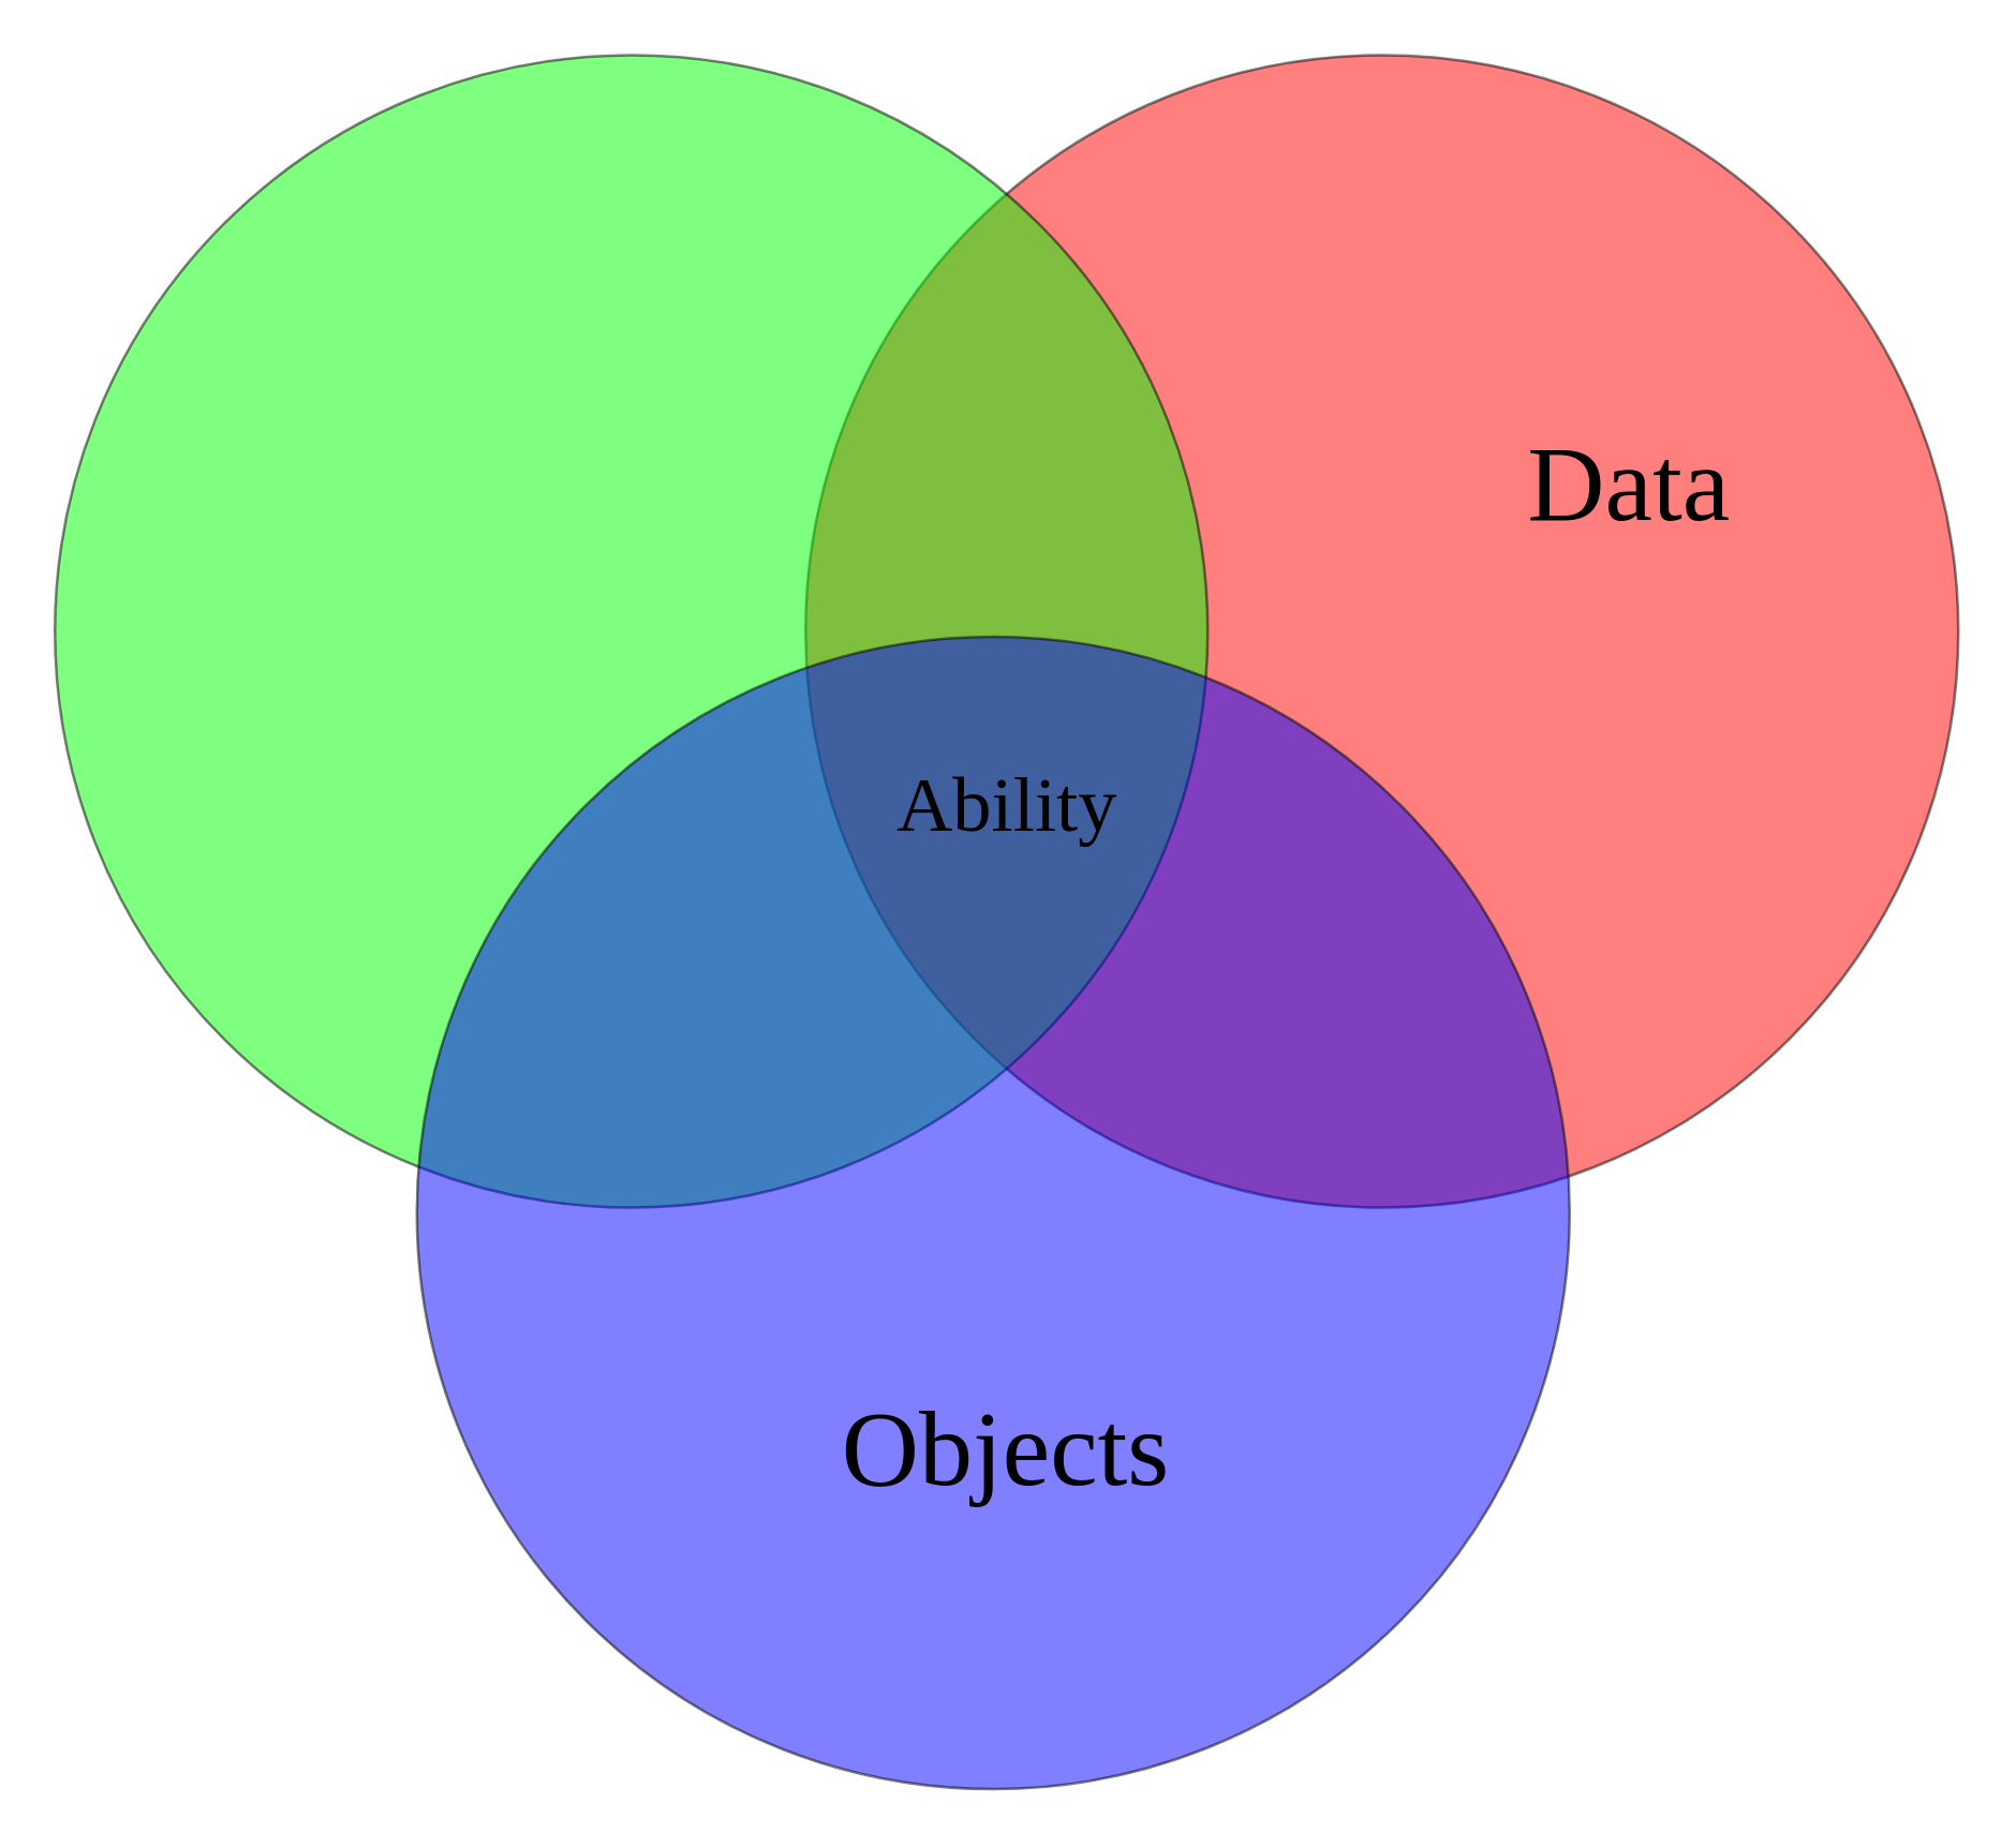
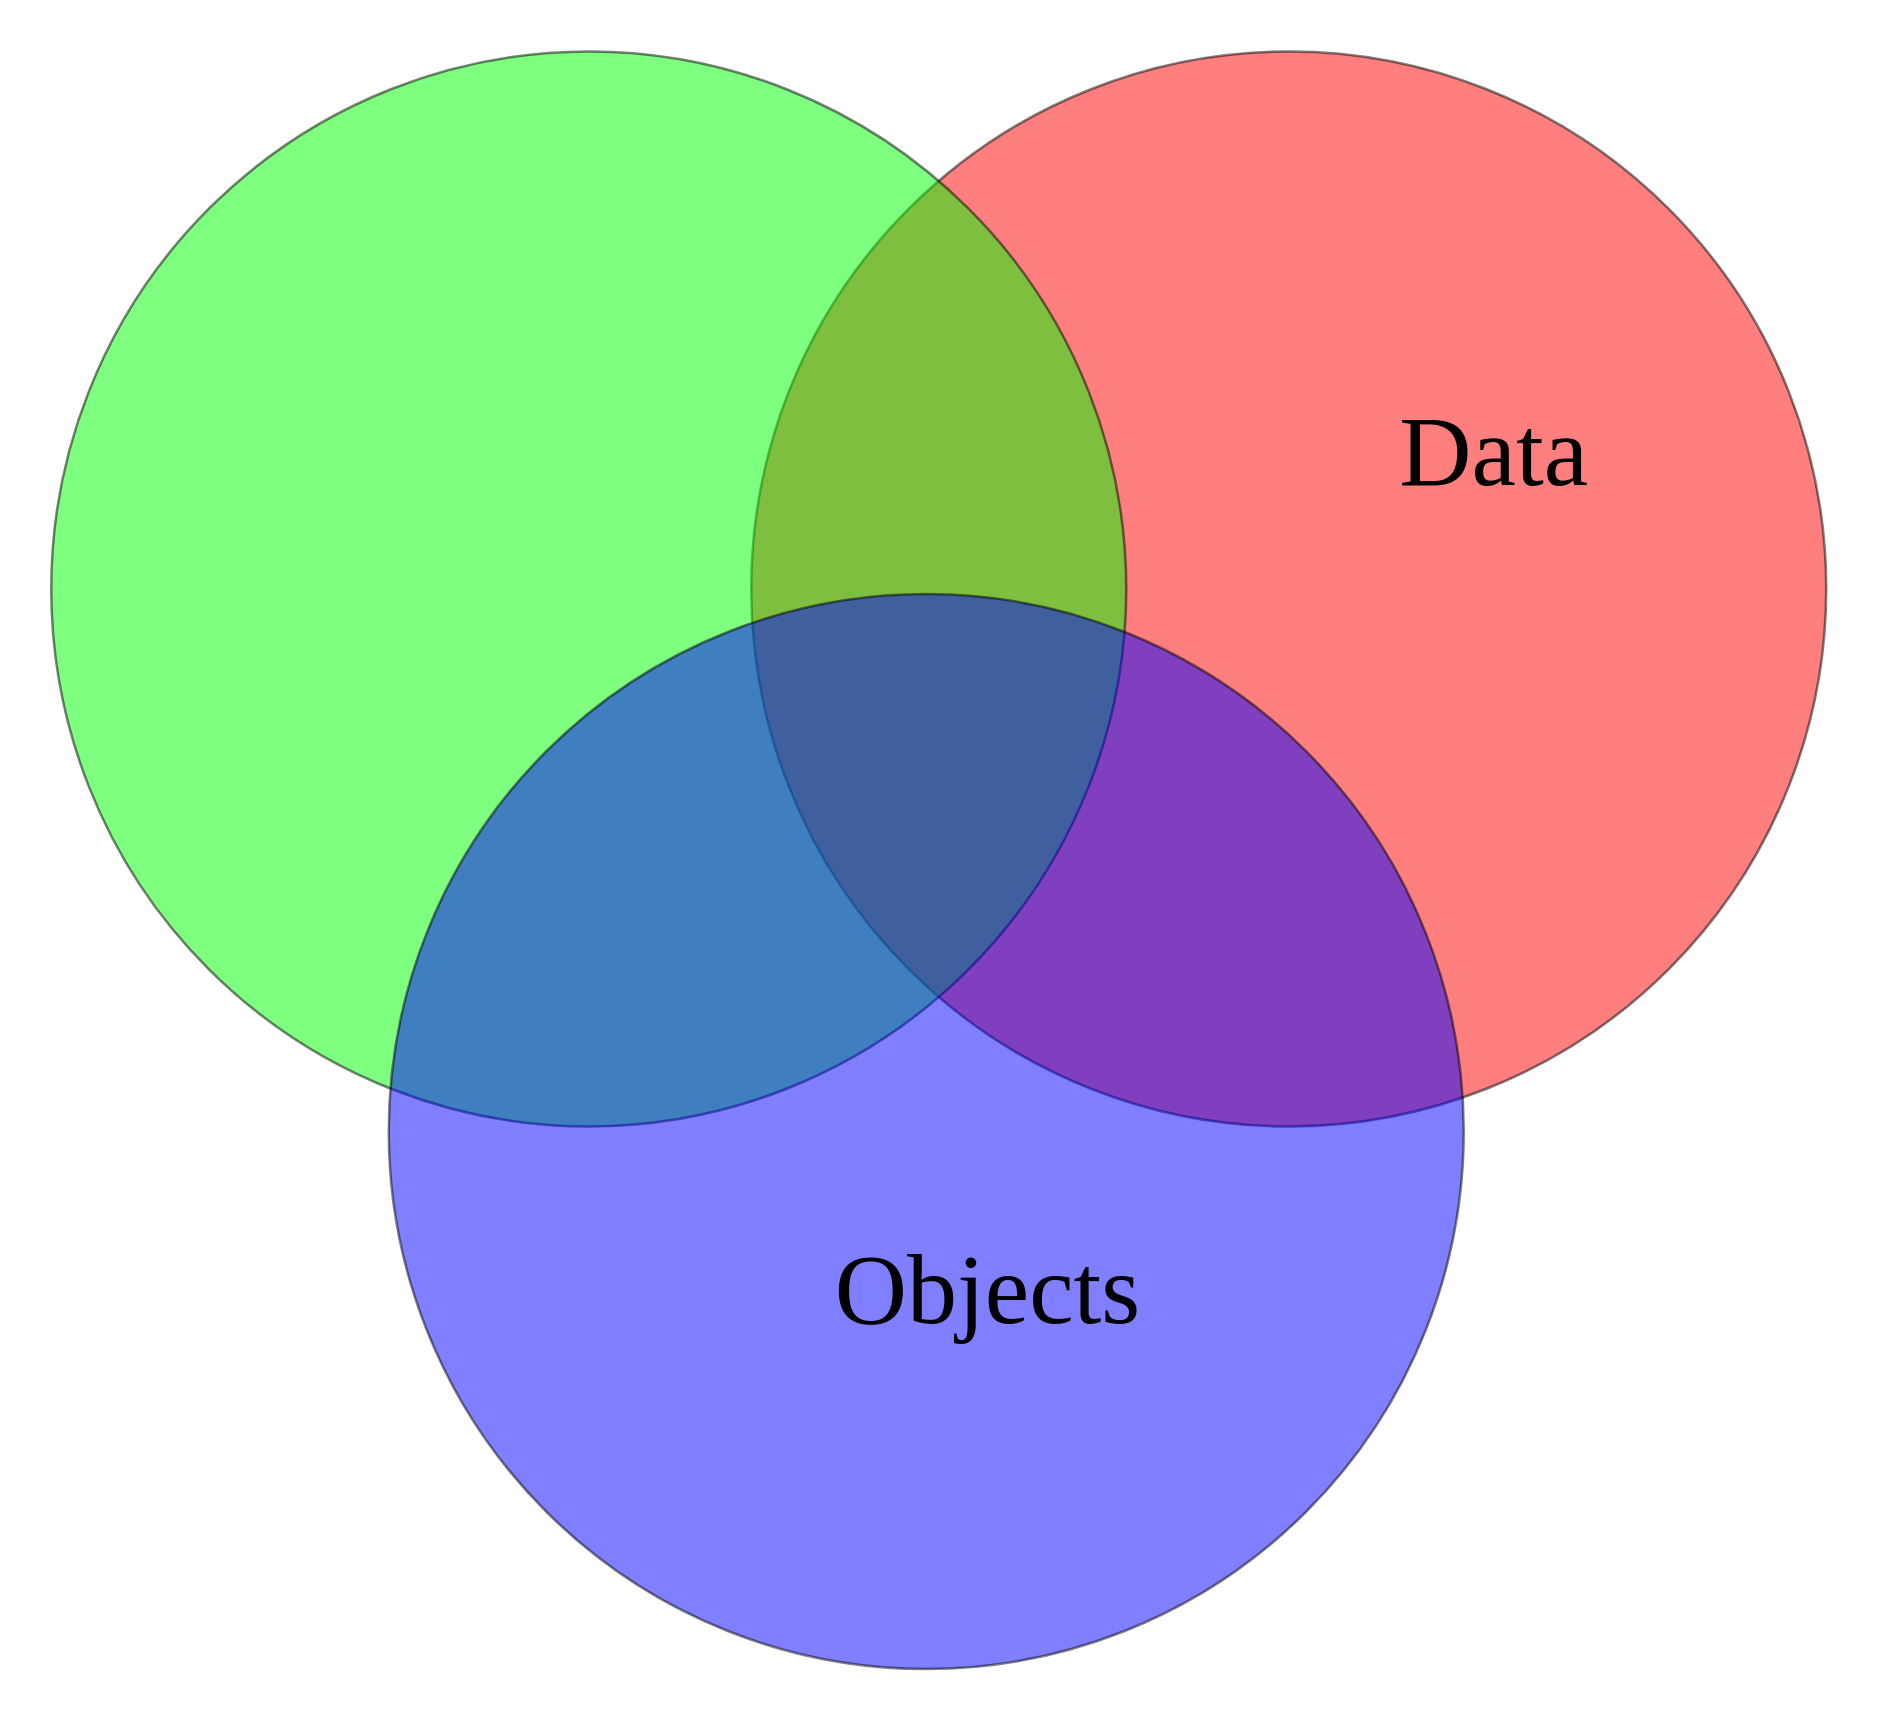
- <mxCell id="6" value="&lt;font face=&quot;Consolas&quot;&gt;&lt;span style=&quot;font-size: 40px;&quot;&gt;Data&lt;/span&gt;&lt;/font&gt;" style="text;html=1;strokeColor=none;fillColor=none;align=center;verticalAlign=middle;whiteSpace=wrap;rounded=0;fillStyle=auto;opacity=50;" vertex="1" parent="1"><mxGeometry x="540" y="160" width="135" height="40" as="geometry" /></mxCell>
+ <mxCell id="6" value="&lt;font face=&quot;Consolas&quot;&gt;&lt;span style=&quot;font-size: 40px;&quot;&gt;Data&lt;/span&gt;&lt;/font&gt;" style="text;html=1;strokeColor=none;fillColor=none;align=center;verticalAlign=middle;whiteSpace=wrap;rounded=0;fillStyle=auto;opacity=50;" vertex="1" parent="1"><mxGeometry x="530" y="160" width="135" height="40" as="geometry" /></mxCell>
- <mxCell id="5" value="&lt;font style=&quot;font-size: 29px;&quot; face=&quot;Consolas&quot;&gt;Ability&lt;/font&gt;" style="text;html=1;strokeColor=none;fillColor=none;align=center;verticalAlign=middle;whiteSpace=wrap;rounded=0;fillStyle=auto;opacity=50;" vertex="1" parent="1"><mxGeometry x="308" y="280" width="135" height="40" as="geometry" /></mxCell>
- <mxCell id="7" value="&lt;font style=&quot;font-size: 40px;&quot; face=&quot;Consolas&quot;&gt;Objects&lt;/font&gt;" style="text;html=1;strokeColor=none;fillColor=none;align=center;verticalAlign=middle;whiteSpace=wrap;rounded=0;fillStyle=auto;opacity=50;" vertex="1" parent="1"><mxGeometry x="260" y="520" width="230" height="40" as="geometry" /></mxCell>
+ <mxCell id="7" value="&lt;font style=&quot;font-size: 40px;&quot; face=&quot;Consolas&quot;&gt;Objects&lt;/font&gt;" style="text;html=1;strokeColor=none;fillColor=none;align=center;verticalAlign=middle;whiteSpace=wrap;rounded=0;fillStyle=auto;opacity=50;" vertex="1" parent="1"><mxGeometry x="280" y="495" width="230" height="40" as="geometry" /></mxCell>
